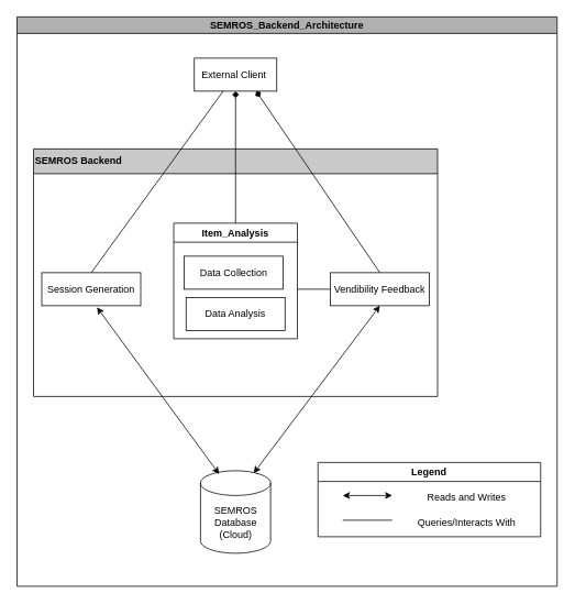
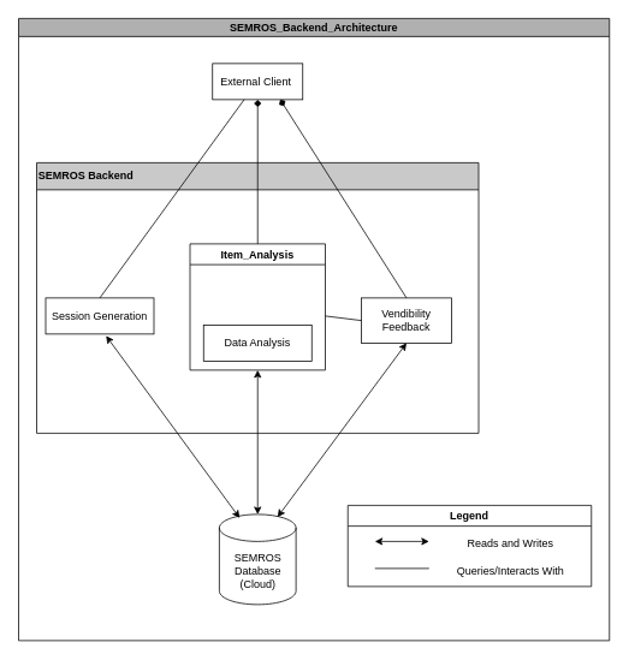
- <mxCell id="7" value="Data Collection" style="rounded=0;whiteSpace=wrap;html=1;" parent="5" vertex="1"><mxGeometry x="12.5" y="40" width="120" height="40" as="geometry" /></mxCell>
- <mxCell id="8" value="Vendibility Feedback" style="rounded=0;whiteSpace=wrap;html=1;" parent="3" vertex="1"><mxGeometry x="360" y="150" width="120" height="40" as="geometry" /></mxCell>
+ <mxCell id="8" value="Vendibility Feedback" style="rounded=0;whiteSpace=wrap;html=1;" parent="3" vertex="1"><mxGeometry x="360" y="150" width="100" height="50" as="geometry" /></mxCell>
+ <mxCell id="17" value="" style="endArrow=classic;startArrow=classic;html=1;rounded=0;exitX=0.5;exitY=0;exitDx=0;exitDy=0;exitPerimeter=0;entryX=0.5;entryY=1;entryDx=0;entryDy=0;" parent="2" source="10" target="5" edge="1"><mxGeometry width="50" height="50" relative="1" as="geometry"><mxPoint x="250" y="500" as="sourcePoint" /><mxPoint x="185" y="410" as="targetPoint" /></mxGeometry></mxCell>
